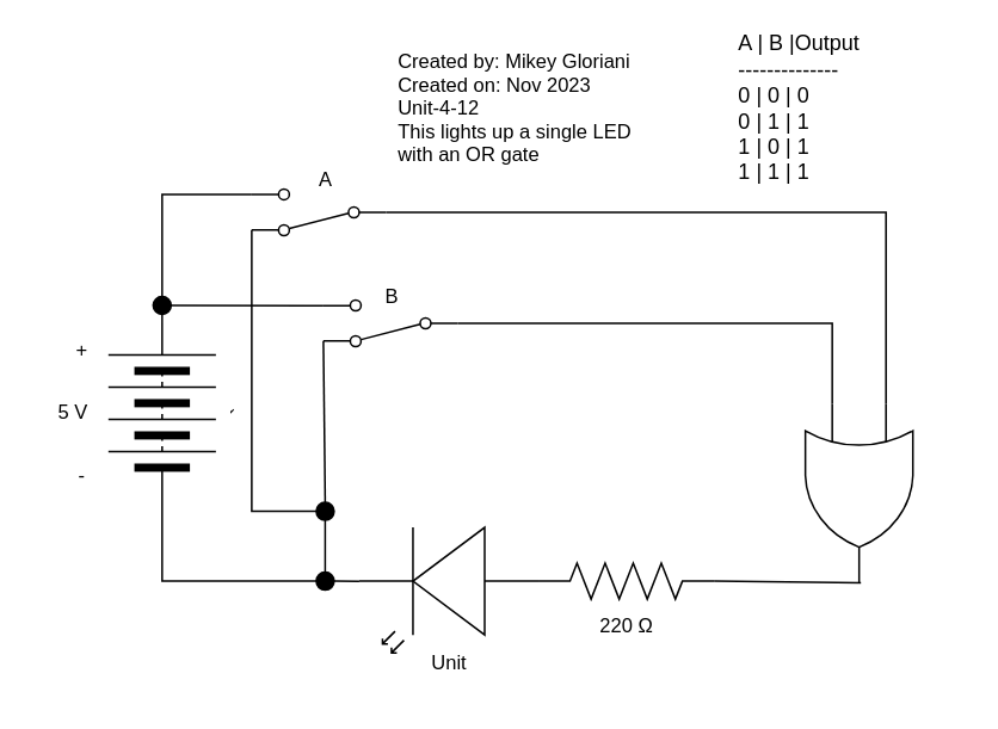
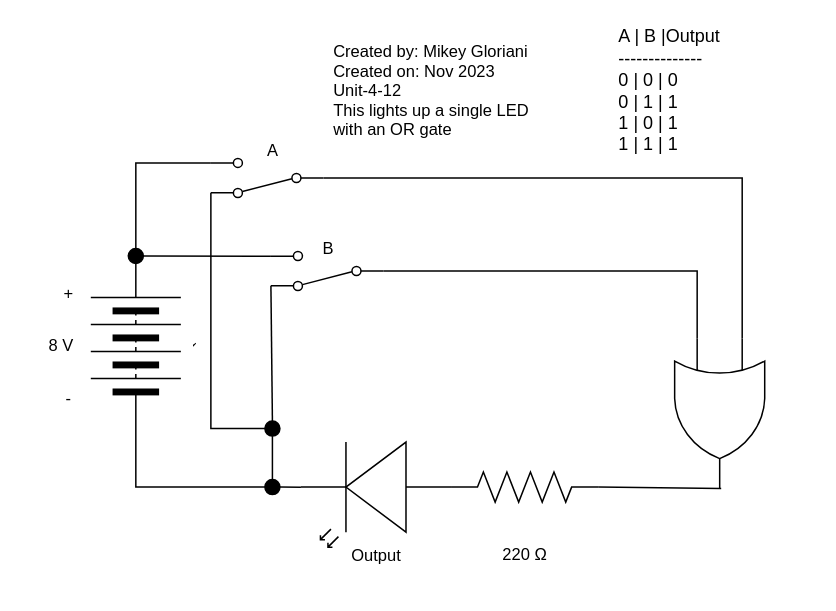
- <mxCell id="6" value="5 V" style="text;html=1;align=center;verticalAlign=middle;resizable=0;points=[];autosize=1;strokeColor=none;fillColor=none;fontSize=11;fontFamily=Helvetica;fontColor=default;" parent="1" vertex="1"><mxGeometry x="20" y="215" width="40" height="30" as="geometry" /></mxCell>
+ <mxCell id="6" value="8 V" style="text;html=1;align=center;verticalAlign=middle;resizable=0;points=[];autosize=1;strokeColor=none;fillColor=none;fontSize=11;fontFamily=Helvetica;fontColor=default;" parent="1" vertex="1"><mxGeometry x="20" y="215" width="40" height="30" as="geometry" /></mxCell>
- <mxCell id="15" value="220&amp;nbsp;Ω" style="text;html=1;align=center;verticalAlign=middle;resizable=0;points=[];autosize=1;strokeColor=none;fillColor=none;fontSize=11;fontFamily=Helvetica;fontColor=default;" parent="1" vertex="1"><mxGeometry x="324" y="334" width="50" height="30" as="geometry" /></mxCell>
+ <mxCell id="15" value="220&amp;nbsp;Ω" style="text;html=1;align=center;verticalAlign=middle;resizable=0;points=[];autosize=1;strokeColor=none;fillColor=none;fontSize=11;fontFamily=Helvetica;fontColor=default;" parent="1" vertex="1"><mxGeometry x="324" y="354" width="50" height="30" as="geometry" /></mxCell>
- <mxCell id="23" value="Unit" style="text;html=1;align=center;verticalAlign=middle;resizable=0;points=[];autosize=1;strokeColor=none;fillColor=none;fontSize=11;fontFamily=Helvetica;fontColor=default;" parent="1" vertex="1"><mxGeometry x="220" y="355" width="60" height="30" as="geometry" /></mxCell>
+ <mxCell id="23" value="Output" style="text;html=1;align=center;verticalAlign=middle;resizable=0;points=[];autosize=1;strokeColor=none;fillColor=none;fontSize=11;fontFamily=Helvetica;fontColor=default;" parent="1" vertex="1"><mxGeometry x="220" y="355" width="60" height="30" as="geometry" /></mxCell>
